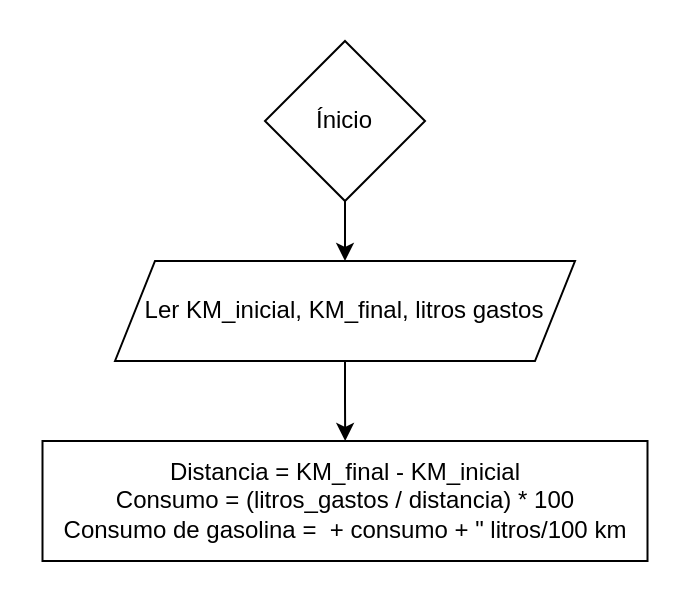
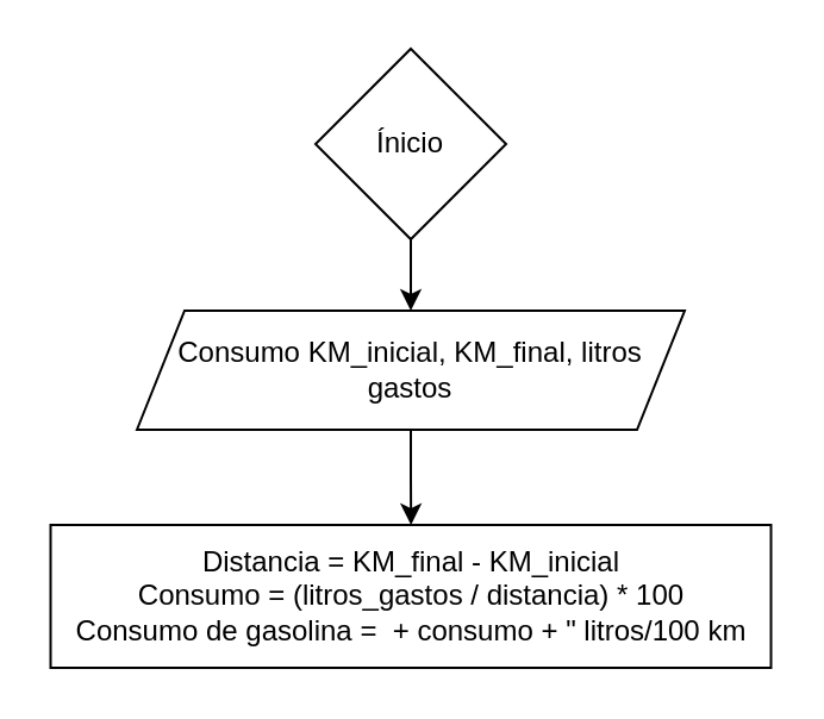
- <mxCell id="5" value="Ler KM_inicial, KM_final, litros gastos" style="shape=parallelogram;perimeter=parallelogramPerimeter;whiteSpace=wrap;html=1;fixedSize=1;" vertex="1" parent="1"><mxGeometry x="57" y="130" width="230" height="50" as="geometry" /></mxCell>
+ <mxCell id="5" value="Consumo KM_inicial, KM_final, litros gastos" style="shape=parallelogram;perimeter=parallelogramPerimeter;whiteSpace=wrap;html=1;fixedSize=1;" vertex="1" parent="1"><mxGeometry x="57" y="130" width="230" height="50" as="geometry" /></mxCell>
